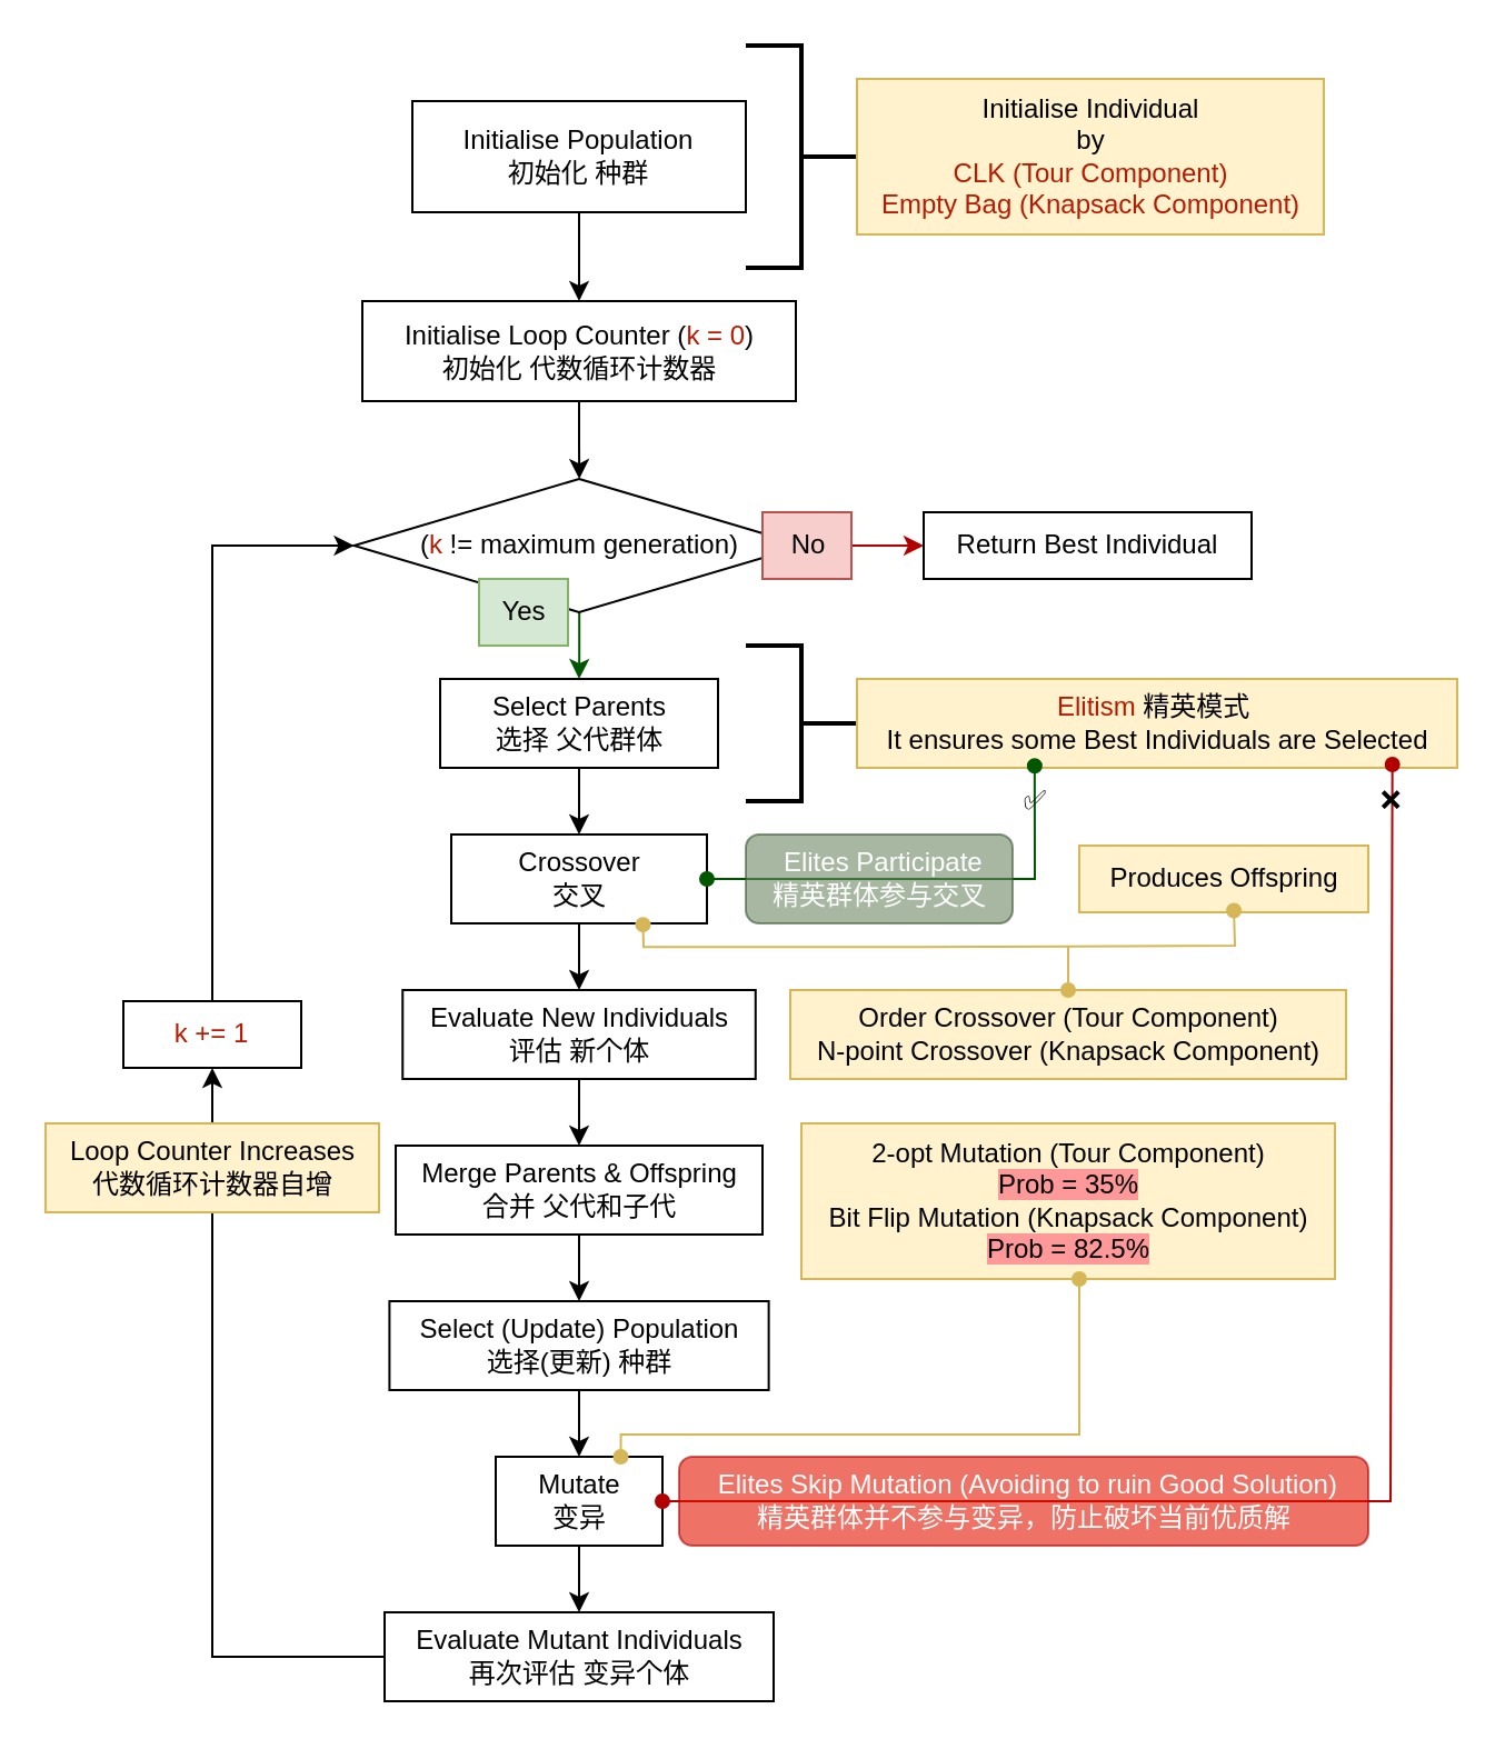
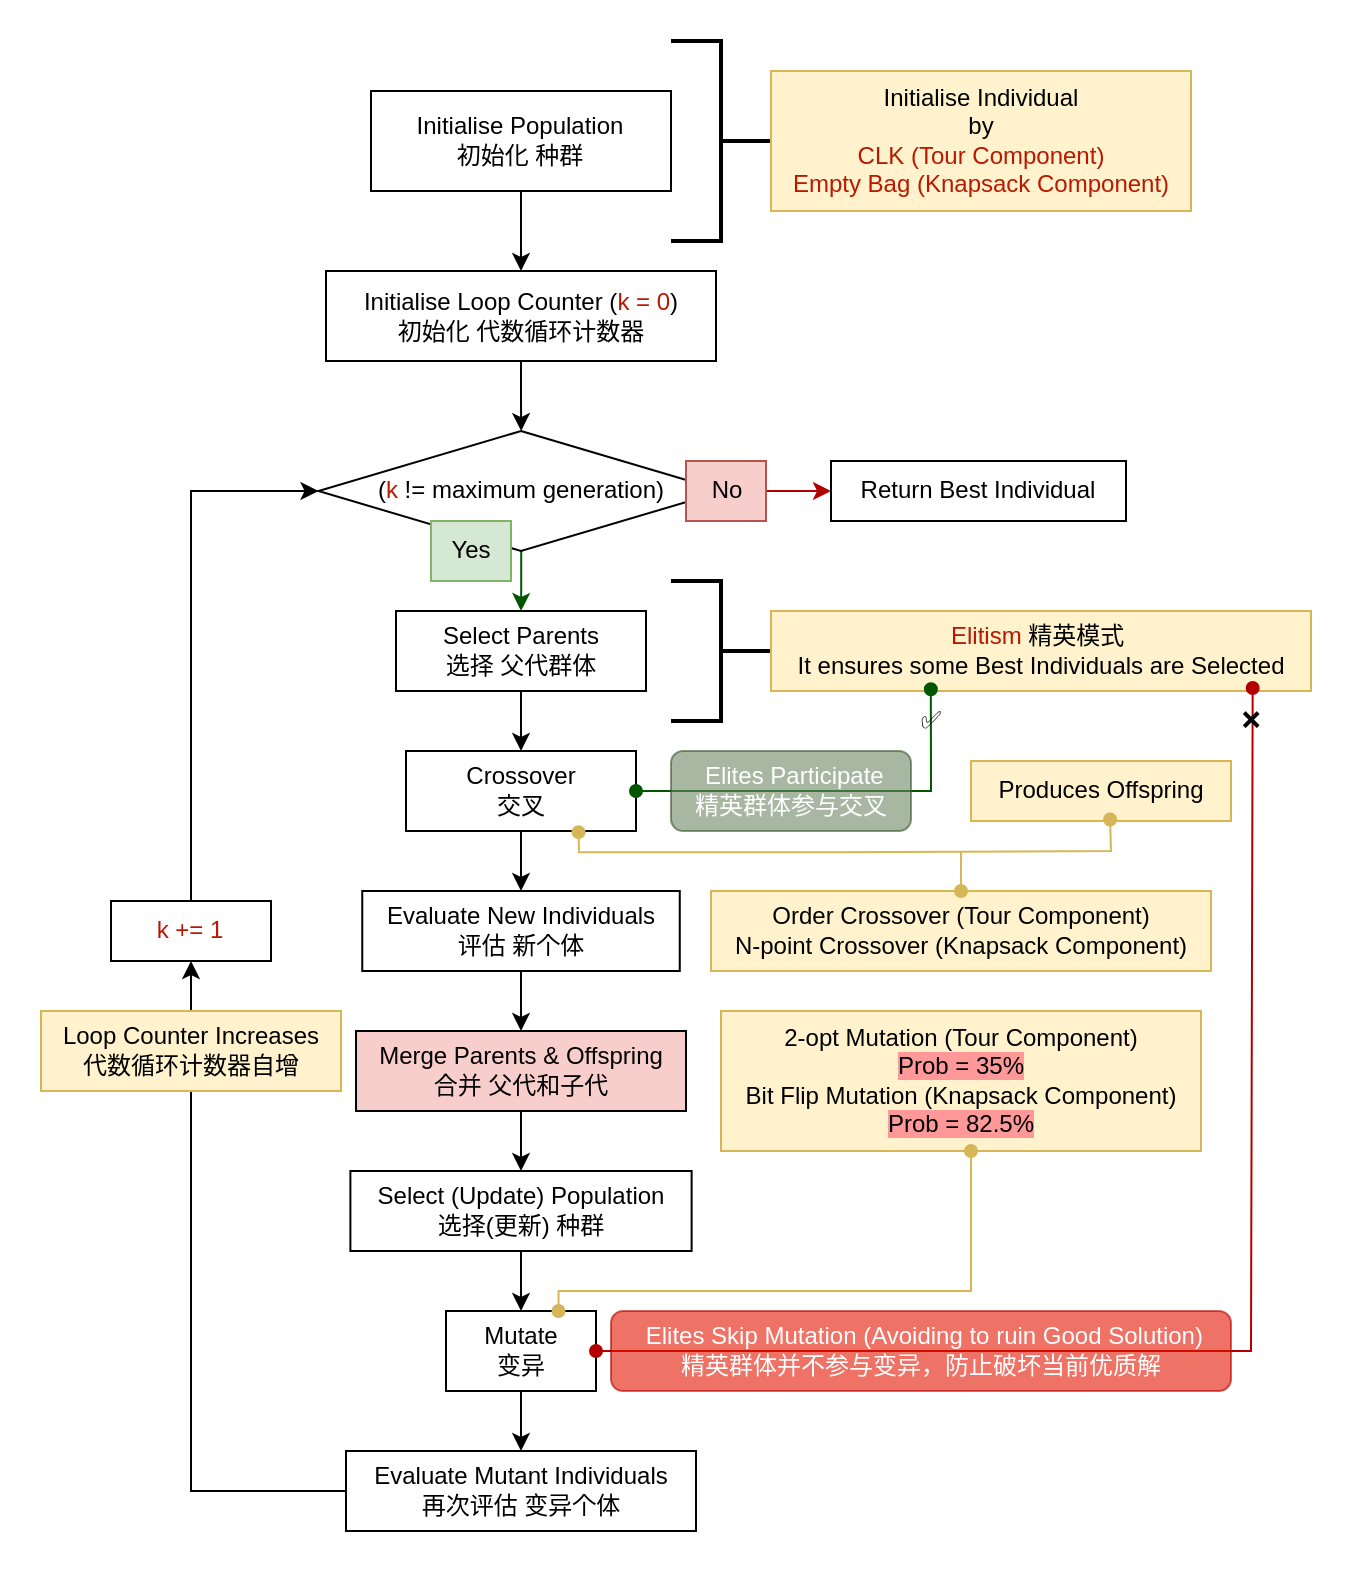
- <mxCell id="18" value="Merge Parents &amp;amp; Offspring&lt;br&gt;合并 父代和子代" style="whiteSpace=wrap;html=1;rounded=0;" vertex="1" parent="1"><mxGeometry x="177.51" y="515" width="164.99" height="40" as="geometry" /></mxCell>
+ <mxCell id="18" value="Merge Parents &amp;amp; Offspring&lt;br&gt;合并 父代和子代" style="whiteSpace=wrap;html=1;rounded=0;fillColor=#f8cecc;" vertex="1" parent="1"><mxGeometry x="177.51" y="515" width="164.99" height="40" as="geometry" /></mxCell>
